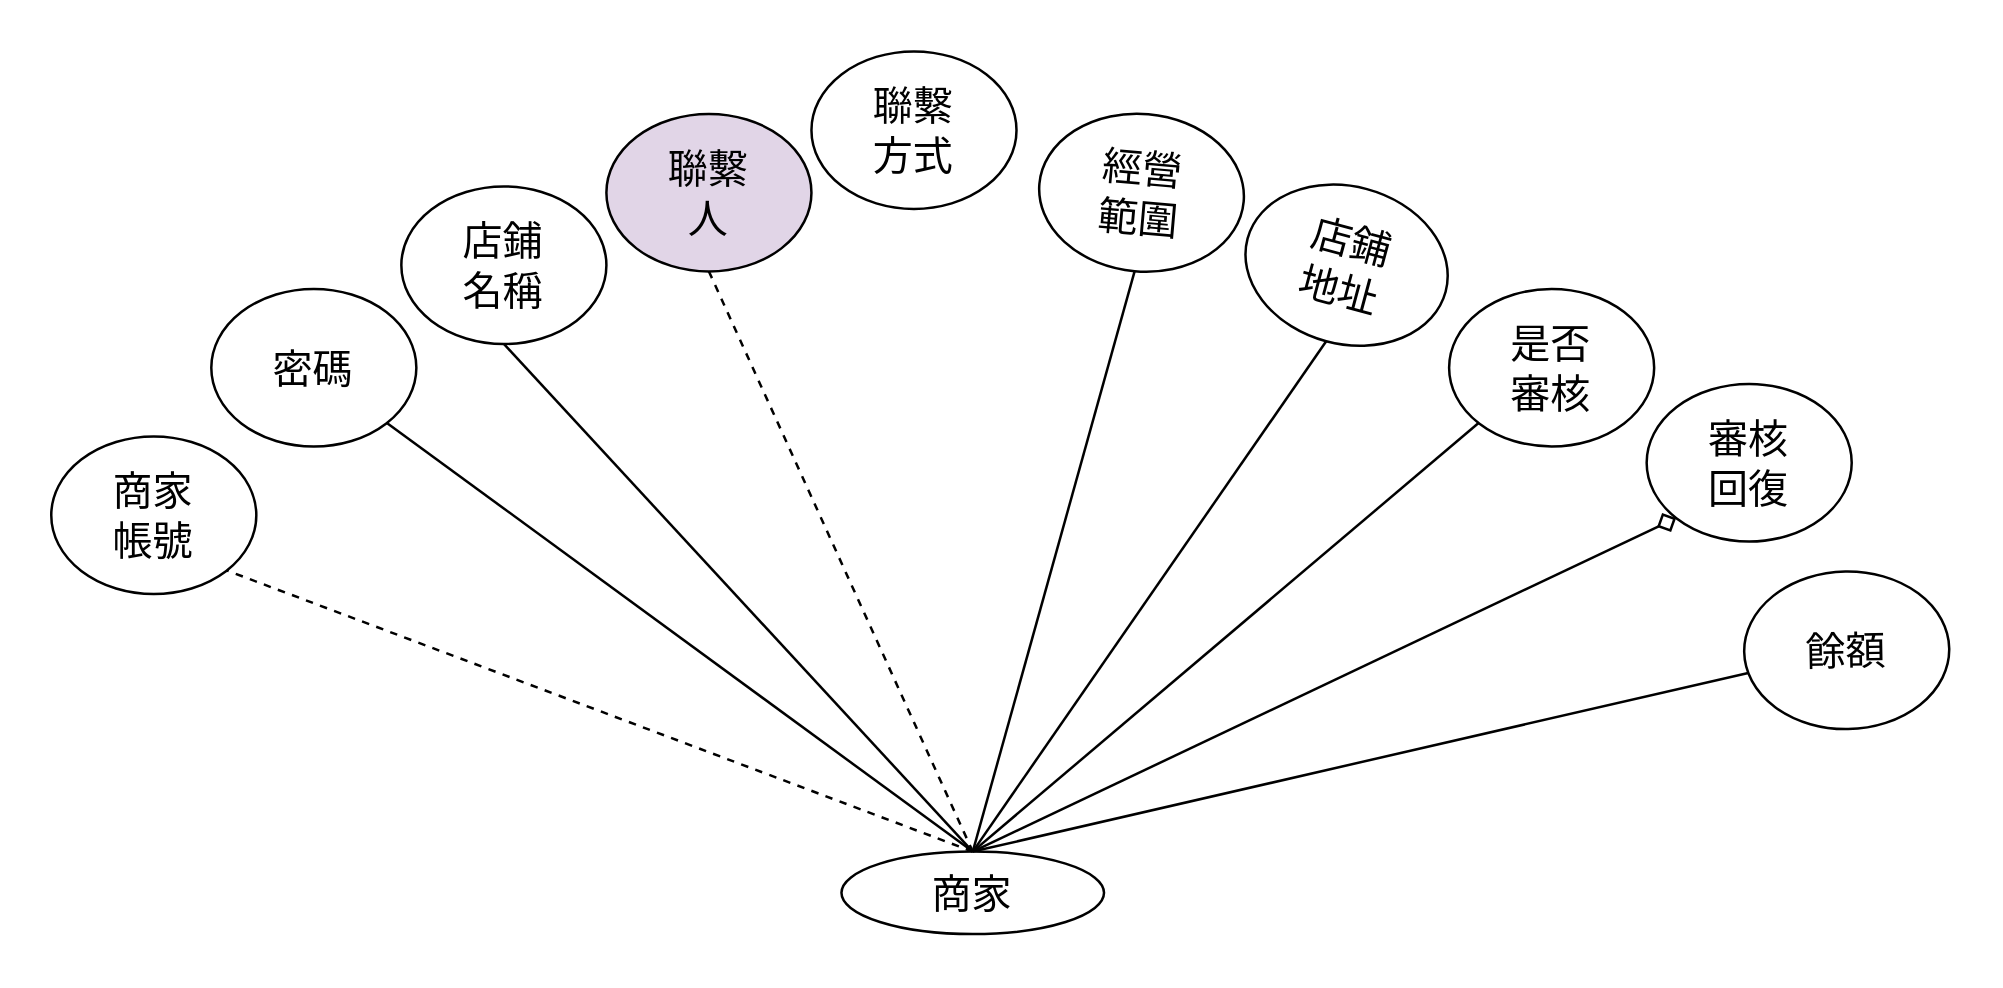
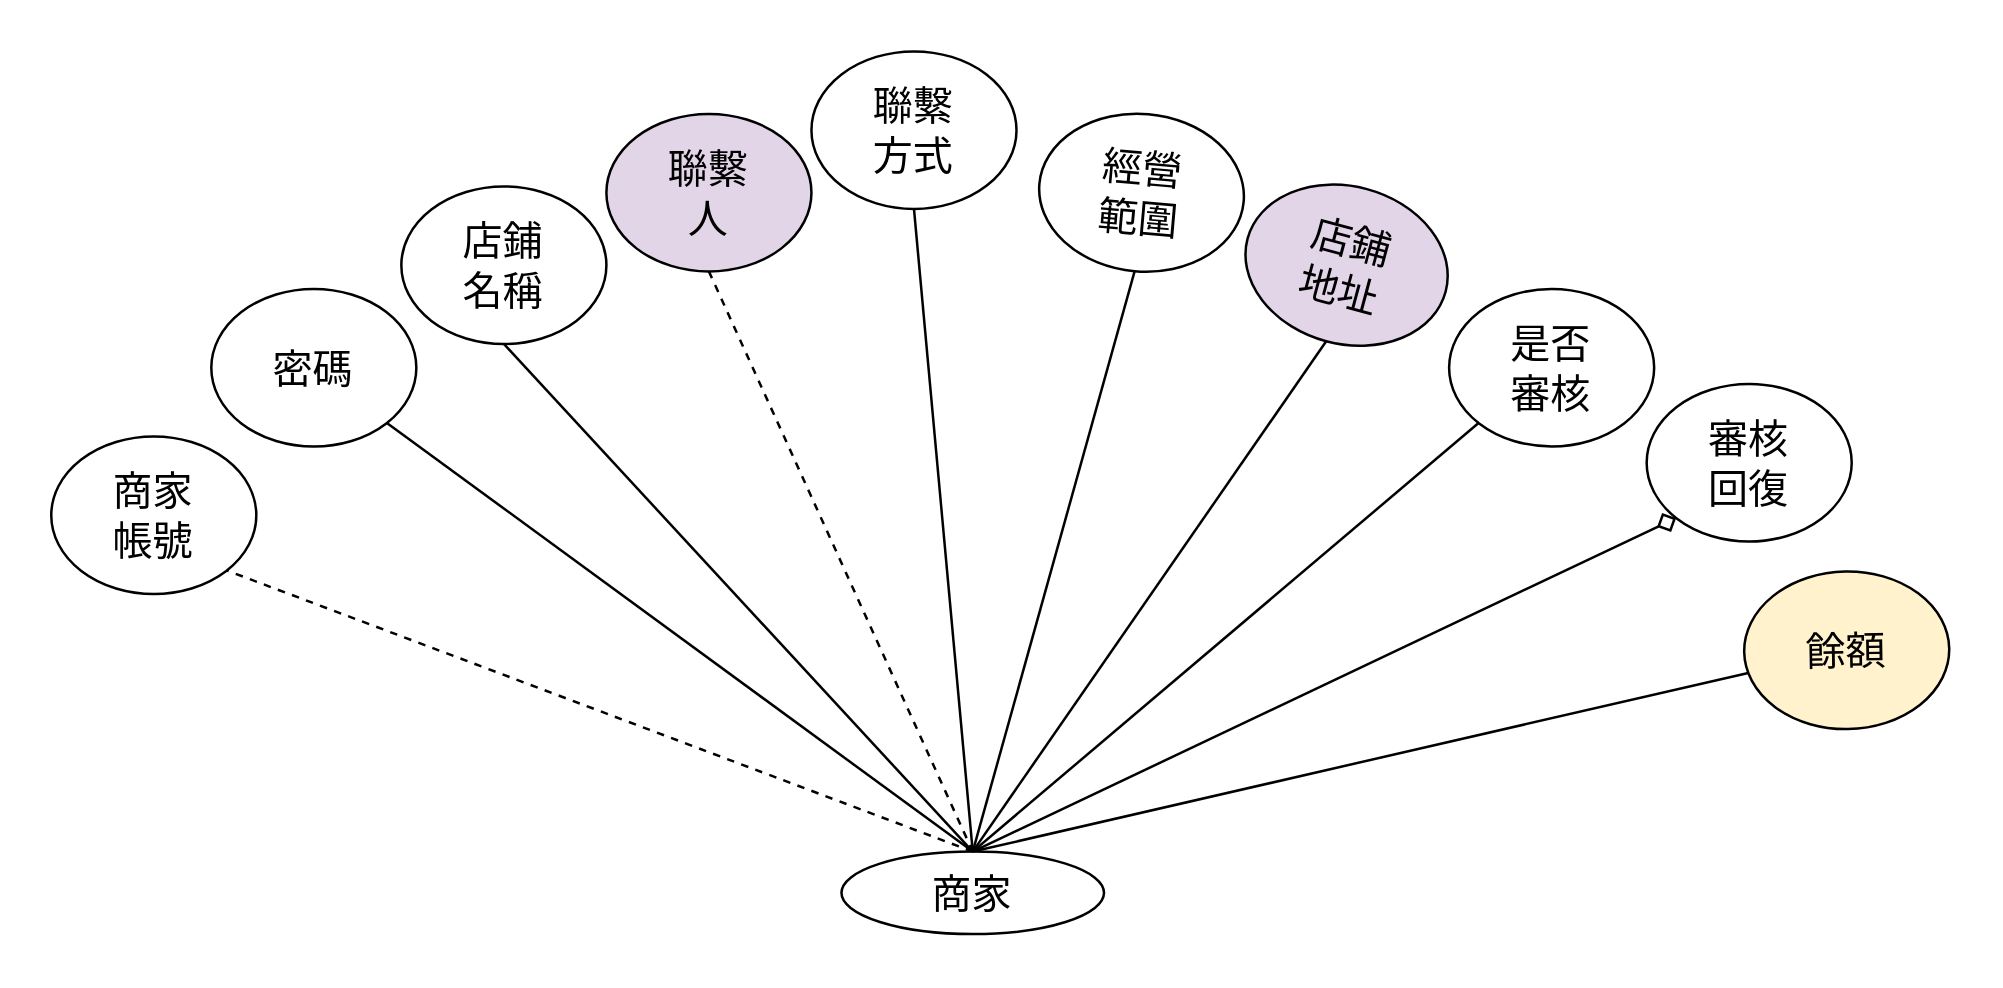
- <mxCell id="9" value="店鋪&lt;br style=&quot;border-color: var(--border-color);&quot;&gt;地址" style="ellipse;whiteSpace=wrap;html=1;fontSize=16;rotation=15;" parent="1" vertex="1"><mxGeometry x="497" y="74" width="82" height="63" as="geometry" /></mxCell>
+ <mxCell id="9" value="店鋪&lt;br style=&quot;border-color: var(--border-color);&quot;&gt;地址" style="ellipse;whiteSpace=wrap;html=1;fontSize=16;rotation=15;fillColor=#e1d5e7;" parent="1" vertex="1"><mxGeometry x="497" y="74" width="82" height="63" as="geometry" /></mxCell>
+ <mxCell id="18" value="" style="endArrow=none;html=1;rounded=0;fontSize=12;startSize=8;endSize=8;curved=1;entryX=0.5;entryY=1;entryDx=0;entryDy=0;exitX=0.5;exitY=0;exitDx=0;exitDy=0;" parent="1" source="3" target="6" edge="1"><mxGeometry width="50" height="50" relative="1" as="geometry"><mxPoint x="340" y="217" as="sourcePoint" /><mxPoint x="390" y="167" as="targetPoint" /></mxGeometry></mxCell>
- <mxCell id="13" value="餘額" style="ellipse;whiteSpace=wrap;html=1;fontSize=16;rotation=-1;" parent="1" vertex="1"><mxGeometry x="697" y="228" width="82" height="63" as="geometry" /></mxCell>
+ <mxCell id="13" value="餘額" style="ellipse;whiteSpace=wrap;html=1;fontSize=16;rotation=-1;fillColor=#fff2cc;" parent="1" vertex="1"><mxGeometry x="697" y="228" width="82" height="63" as="geometry" /></mxCell>
